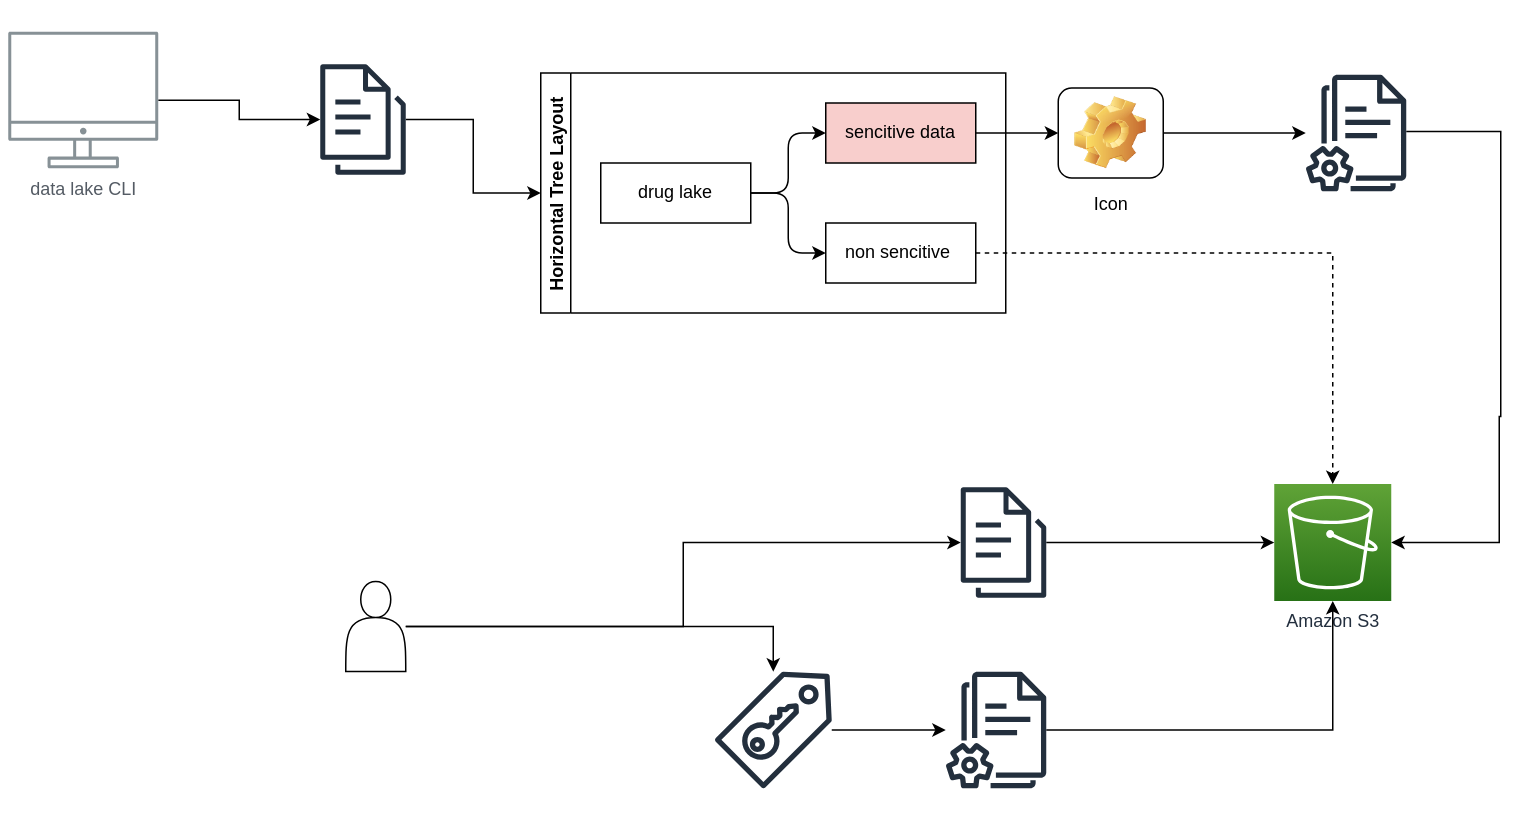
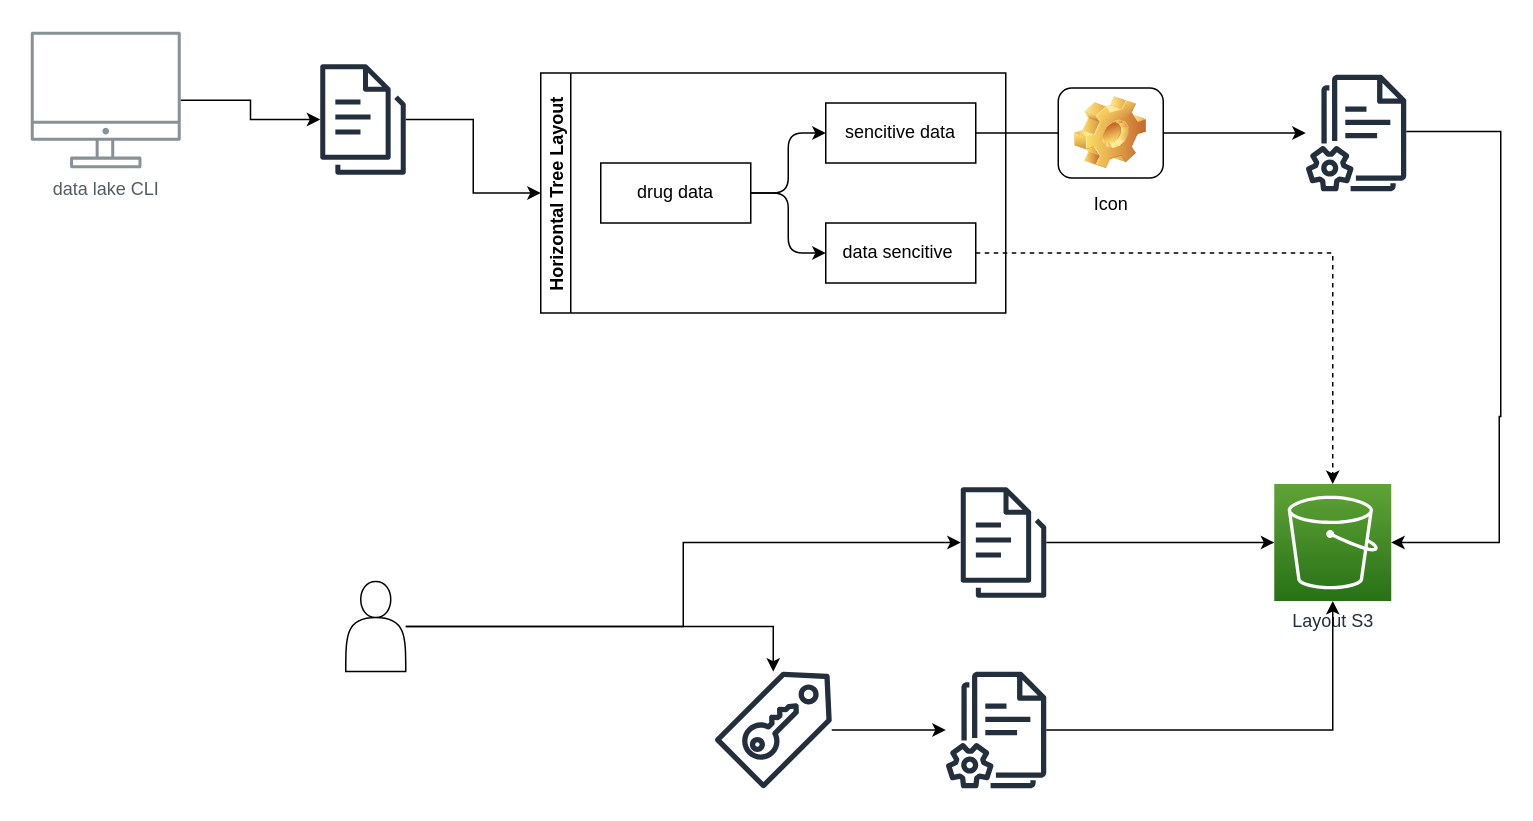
- <mxCell id="3" value="data lake CLI" style="outlineConnect=0;gradientColor=none;fontColor=#545B64;strokeColor=none;fillColor=#879196;dashed=0;verticalLabelPosition=bottom;verticalAlign=top;align=center;html=1;fontSize=12;fontStyle=0;aspect=fixed;shape=mxgraph.aws4.illustration_desktop;pointerEvents=1;labelBackgroundColor=#ffffff;" parent="1" vertex="1"><mxGeometry x="5" y="20.5" width="100" height="91" as="geometry" /></mxCell>
+ <mxCell id="3" value="data lake CLI" style="outlineConnect=0;gradientColor=none;fontColor=#545B64;strokeColor=none;fillColor=#879196;dashed=0;verticalLabelPosition=bottom;verticalAlign=top;align=center;html=1;fontSize=12;fontStyle=0;aspect=fixed;shape=mxgraph.aws4.illustration_desktop;pointerEvents=1;labelBackgroundColor=#ffffff;" parent="1" vertex="1"><mxGeometry x="20" y="20.5" width="100" height="91" as="geometry" /></mxCell>
- <mxCell id="7" value="sencitive data" style="whiteSpace=wrap;html=1;fillColor=#f8cecc;" vertex="1" parent="5"><mxGeometry x="190" y="20" width="100" height="40" as="geometry" /></mxCell>
+ <mxCell id="7" value="sencitive data" style="whiteSpace=wrap;html=1;" vertex="1" parent="5"><mxGeometry x="190" y="20" width="100" height="40" as="geometry" /></mxCell>
- <mxCell id="13" style="edgeStyle=orthogonalEdgeStyle;rounded=0;orthogonalLoop=1;jettySize=auto;html=1;entryX=0;entryY=0.5;entryDx=0;entryDy=0;" edge="1" parent="1" source="7" target="12"><mxGeometry relative="1" as="geometry" /></mxCell>
+ <mxCell id="13" style="edgeStyle=orthogonalEdgeStyle;rounded=0;orthogonalLoop=1;jettySize=auto;html=1;entryX=0;entryY=0.5;entryDx=0;entryDy=0;endArrow=none;" edge="1" parent="1" source="7" target="12"><mxGeometry relative="1" as="geometry" /></mxCell>
- <mxCell id="6" value="drug lake" style="whiteSpace=wrap;html=1;" vertex="1" parent="5"><mxGeometry x="40" y="60" width="100" height="40" as="geometry" /></mxCell>
+ <mxCell id="6" value="drug data" style="whiteSpace=wrap;html=1;" vertex="1" parent="5"><mxGeometry x="40" y="60" width="100" height="40" as="geometry" /></mxCell>
- <mxCell id="9" value="non sencitive&amp;nbsp;" style="whiteSpace=wrap;html=1;" vertex="1" parent="5"><mxGeometry x="190" y="100" width="100" height="40" as="geometry" /></mxCell>
+ <mxCell id="9" value="data sencitive&amp;nbsp;" style="whiteSpace=wrap;html=1;" vertex="1" parent="5"><mxGeometry x="190" y="100" width="100" height="40" as="geometry" /></mxCell>
- <mxCell id="4" value="Amazon S3" style="outlineConnect=0;fontColor=#232F3E;gradientColor=#60A337;gradientDirection=north;fillColor=#277116;strokeColor=#ffffff;dashed=0;verticalLabelPosition=bottom;verticalAlign=top;align=center;html=1;fontSize=12;fontStyle=0;aspect=fixed;shape=mxgraph.aws4.resourceIcon;resIcon=mxgraph.aws4.s3;labelBackgroundColor=#ffffff;" parent="1" vertex="1"><mxGeometry x="849" y="322" width="78" height="78" as="geometry" /></mxCell>
+ <mxCell id="4" value="Layout S3" style="outlineConnect=0;fontColor=#232F3E;gradientColor=#60A337;gradientDirection=north;fillColor=#277116;strokeColor=#ffffff;dashed=0;verticalLabelPosition=bottom;verticalAlign=top;align=center;html=1;fontSize=12;fontStyle=0;aspect=fixed;shape=mxgraph.aws4.resourceIcon;resIcon=mxgraph.aws4.s3;labelBackgroundColor=#ffffff;" parent="1" vertex="1"><mxGeometry x="849" y="322" width="78" height="78" as="geometry" /></mxCell>
